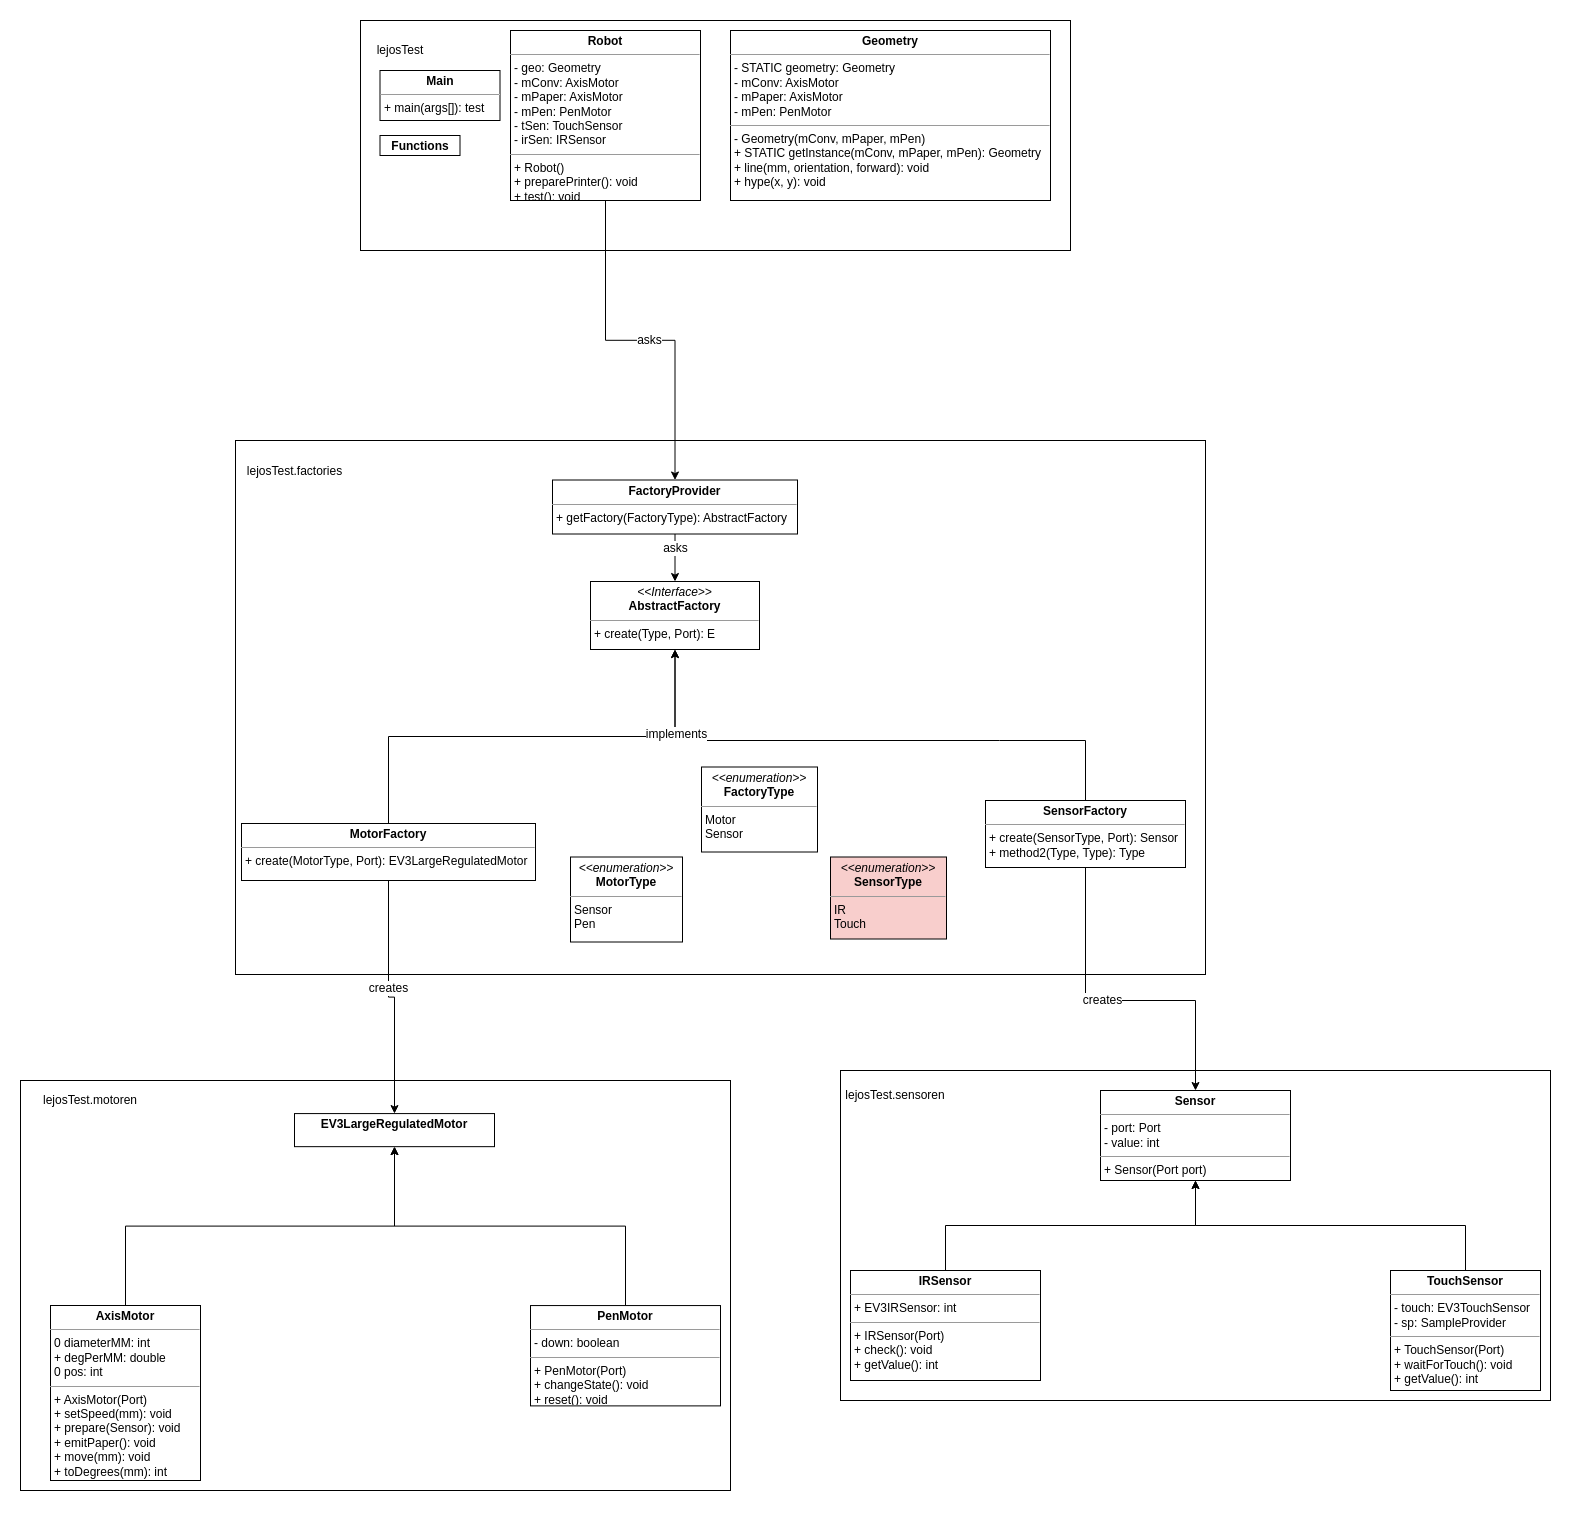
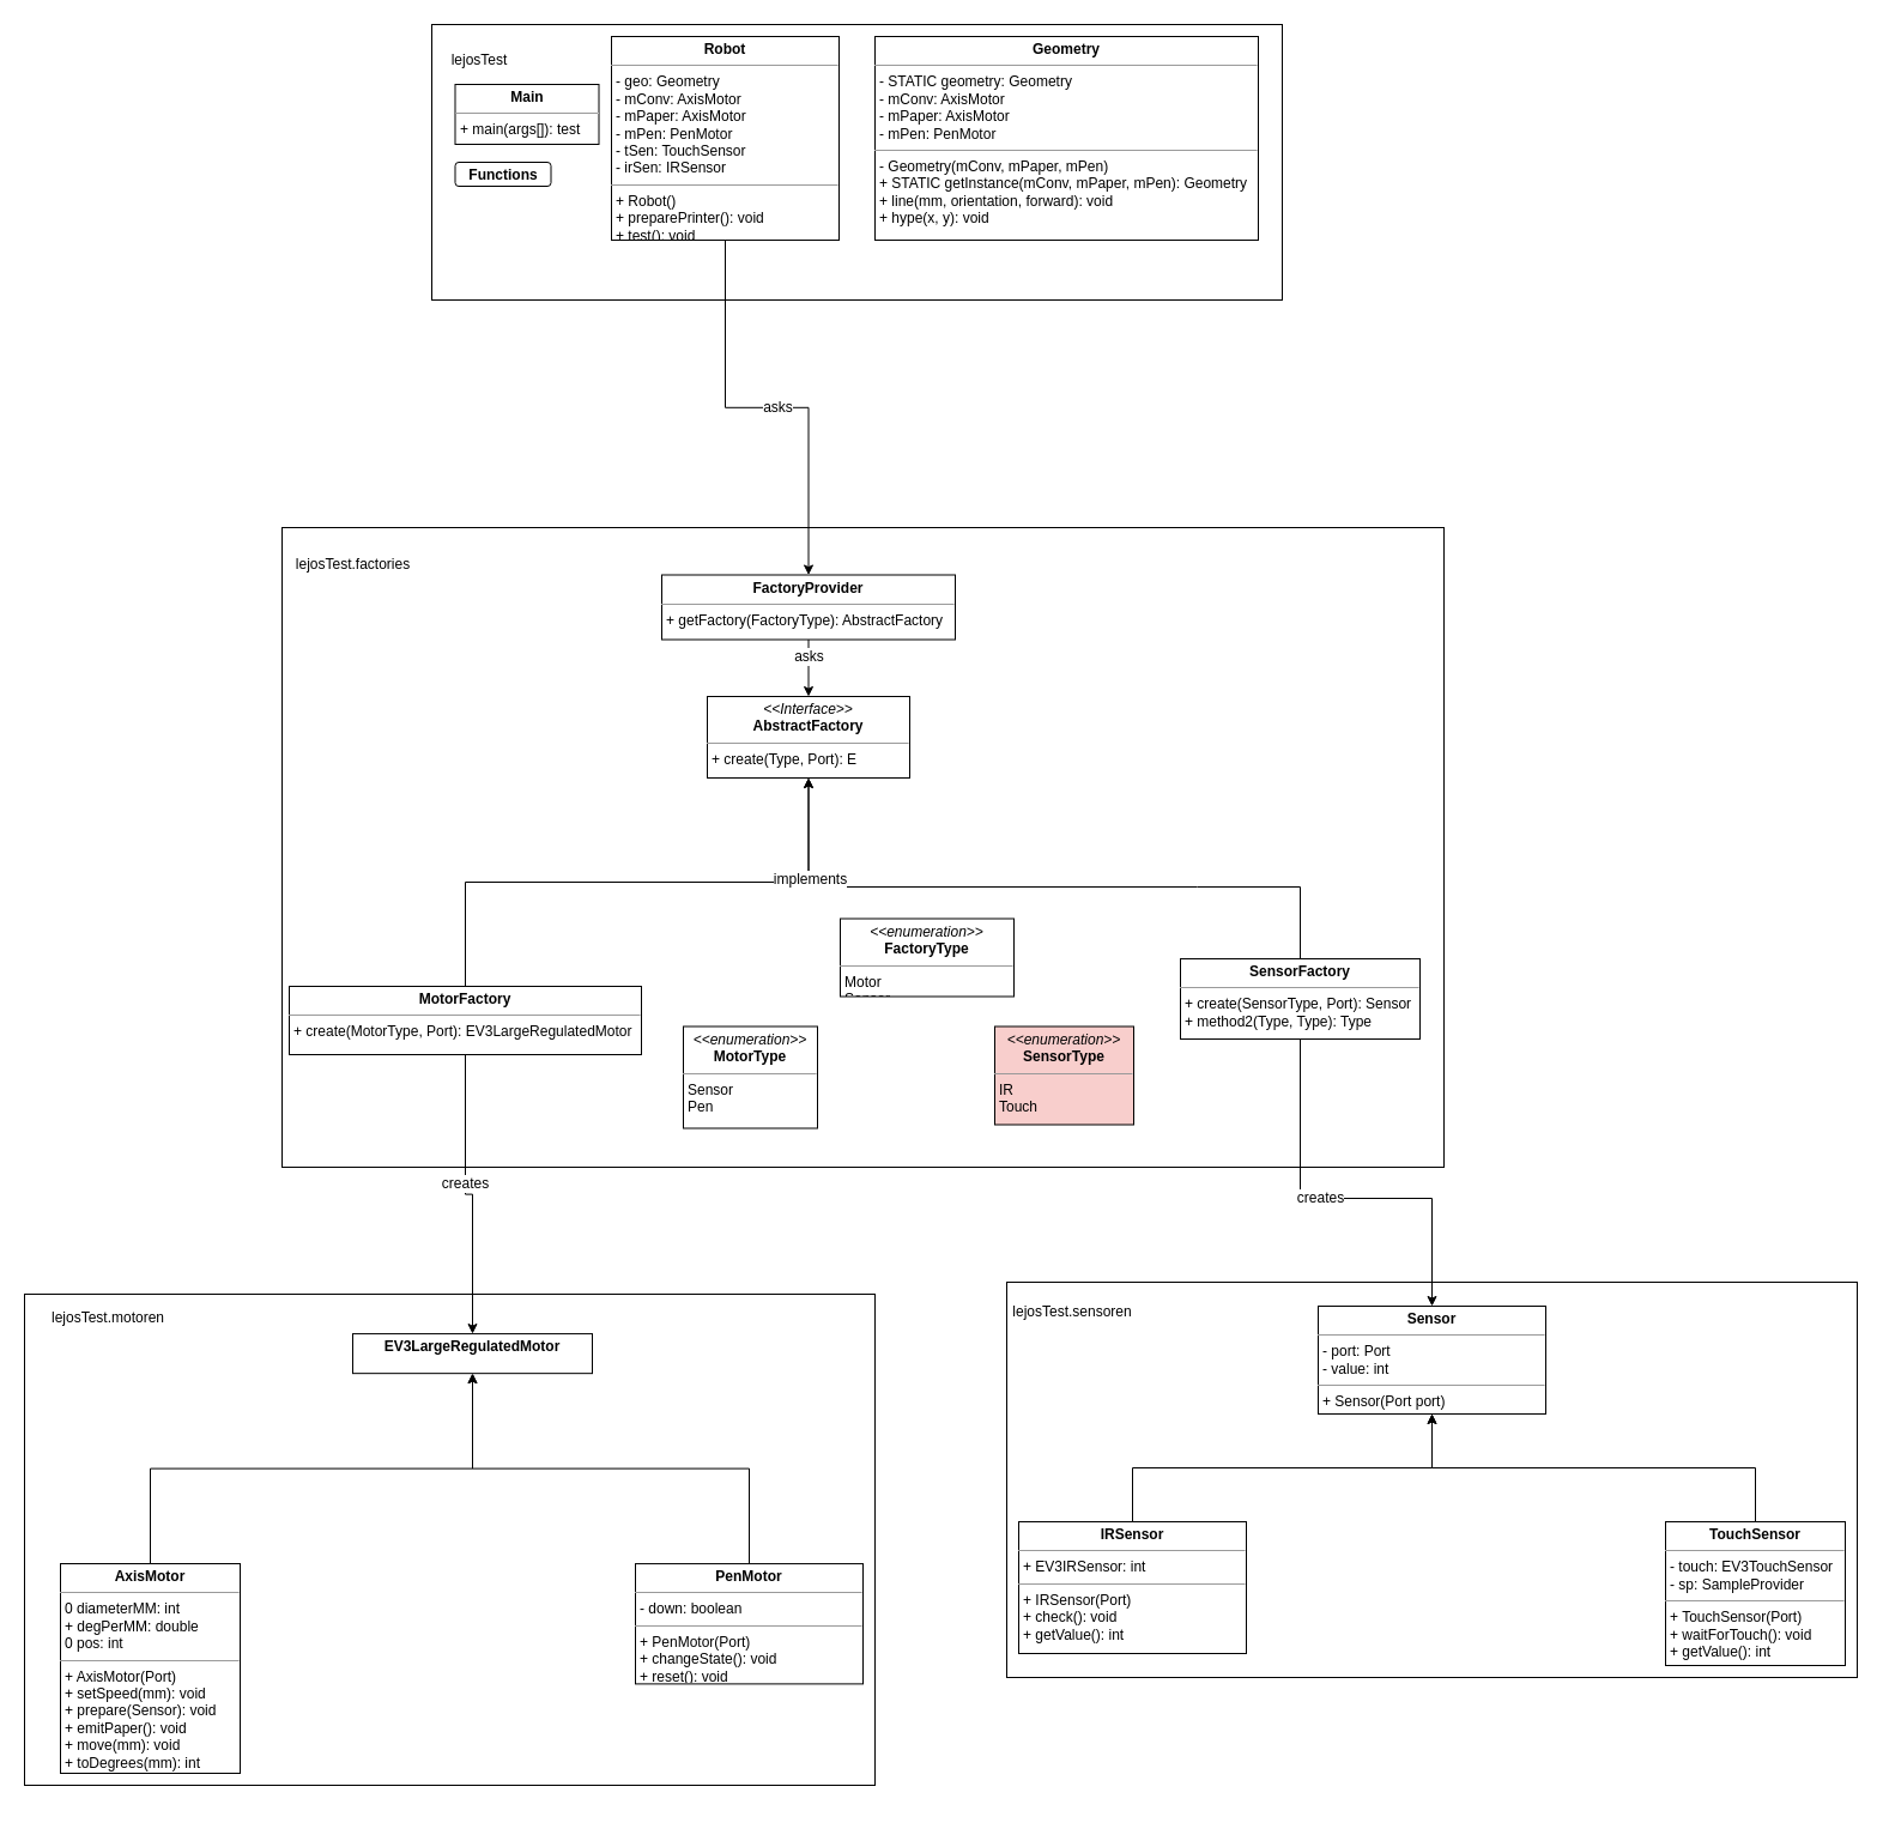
- <mxCell id="40" value="&lt;p style=&quot;margin: 0px ; margin-top: 4px ; text-align: center&quot;&gt;&lt;b&gt;Functions&lt;/b&gt;&lt;/p&gt;&lt;p style=&quot;margin: 0px ; margin-left: 4px&quot;&gt;&lt;br&gt;&lt;/p&gt;" style="verticalAlign=top;align=left;overflow=fill;fontSize=12;fontFamily=Helvetica;html=1;rounded=0;shadow=0;comic=0;labelBackgroundColor=none;strokeWidth=1" parent="38" vertex="1"><mxGeometry x="19.5" y="115" width="80" height="20" as="geometry" /></mxCell>
+ <mxCell id="40" value="&lt;p style=&quot;margin: 0px ; margin-top: 4px ; text-align: center&quot;&gt;&lt;b&gt;Functions&lt;/b&gt;&lt;/p&gt;&lt;p style=&quot;margin: 0px ; margin-left: 4px&quot;&gt;&lt;br&gt;&lt;/p&gt;" style="verticalAlign=top;align=left;overflow=fill;fontSize=12;fontFamily=Helvetica;html=1;shadow=0;comic=0;labelBackgroundColor=none;strokeWidth=1;rounded=1;" parent="38" vertex="1"><mxGeometry x="19.5" y="115" width="80" height="20" as="geometry" /></mxCell>
- <mxCell id="12" value="&lt;p style=&quot;margin: 0px ; margin-top: 4px ; text-align: center&quot;&gt;&lt;i&gt;&amp;lt;&amp;lt;enumeration&amp;gt;&amp;gt;&lt;/i&gt;&lt;br&gt;&lt;b&gt;FactoryType&lt;/b&gt;&lt;/p&gt;&lt;hr size=&quot;1&quot;&gt;&lt;p style=&quot;margin: 0px ; margin-left: 4px&quot;&gt;Motor&lt;/p&gt;&lt;p style=&quot;margin: 0px ; margin-left: 4px&quot;&gt;Sensor&lt;br&gt;&lt;/p&gt;&lt;p style=&quot;margin: 0px ; margin-left: 4px&quot;&gt;&lt;br&gt;&lt;/p&gt;" style="verticalAlign=top;align=left;overflow=fill;fontSize=12;fontFamily=Helvetica;html=1;rounded=0;shadow=0;comic=0;labelBackgroundColor=none;strokeWidth=1" parent="3" vertex="1"><mxGeometry x="466" y="476.5" width="116" height="85" as="geometry" /></mxCell>
+ <mxCell id="12" value="&lt;p style=&quot;margin: 0px ; margin-top: 4px ; text-align: center&quot;&gt;&lt;i&gt;&amp;lt;&amp;lt;enumeration&amp;gt;&amp;gt;&lt;/i&gt;&lt;br&gt;&lt;b&gt;FactoryType&lt;/b&gt;&lt;/p&gt;&lt;hr size=&quot;1&quot;&gt;&lt;p style=&quot;margin: 0px ; margin-left: 4px&quot;&gt;Motor&lt;/p&gt;&lt;p style=&quot;margin: 0px ; margin-left: 4px&quot;&gt;Sensor&lt;br&gt;&lt;/p&gt;&lt;p style=&quot;margin: 0px ; margin-left: 4px&quot;&gt;&lt;br&gt;&lt;/p&gt;" style="verticalAlign=top;align=left;overflow=fill;fontSize=12;fontFamily=Helvetica;html=1;rounded=0;shadow=0;comic=0;labelBackgroundColor=none;strokeWidth=1" parent="3" vertex="1"><mxGeometry x="466" y="476.5" width="145" height="65" as="geometry" /></mxCell>
